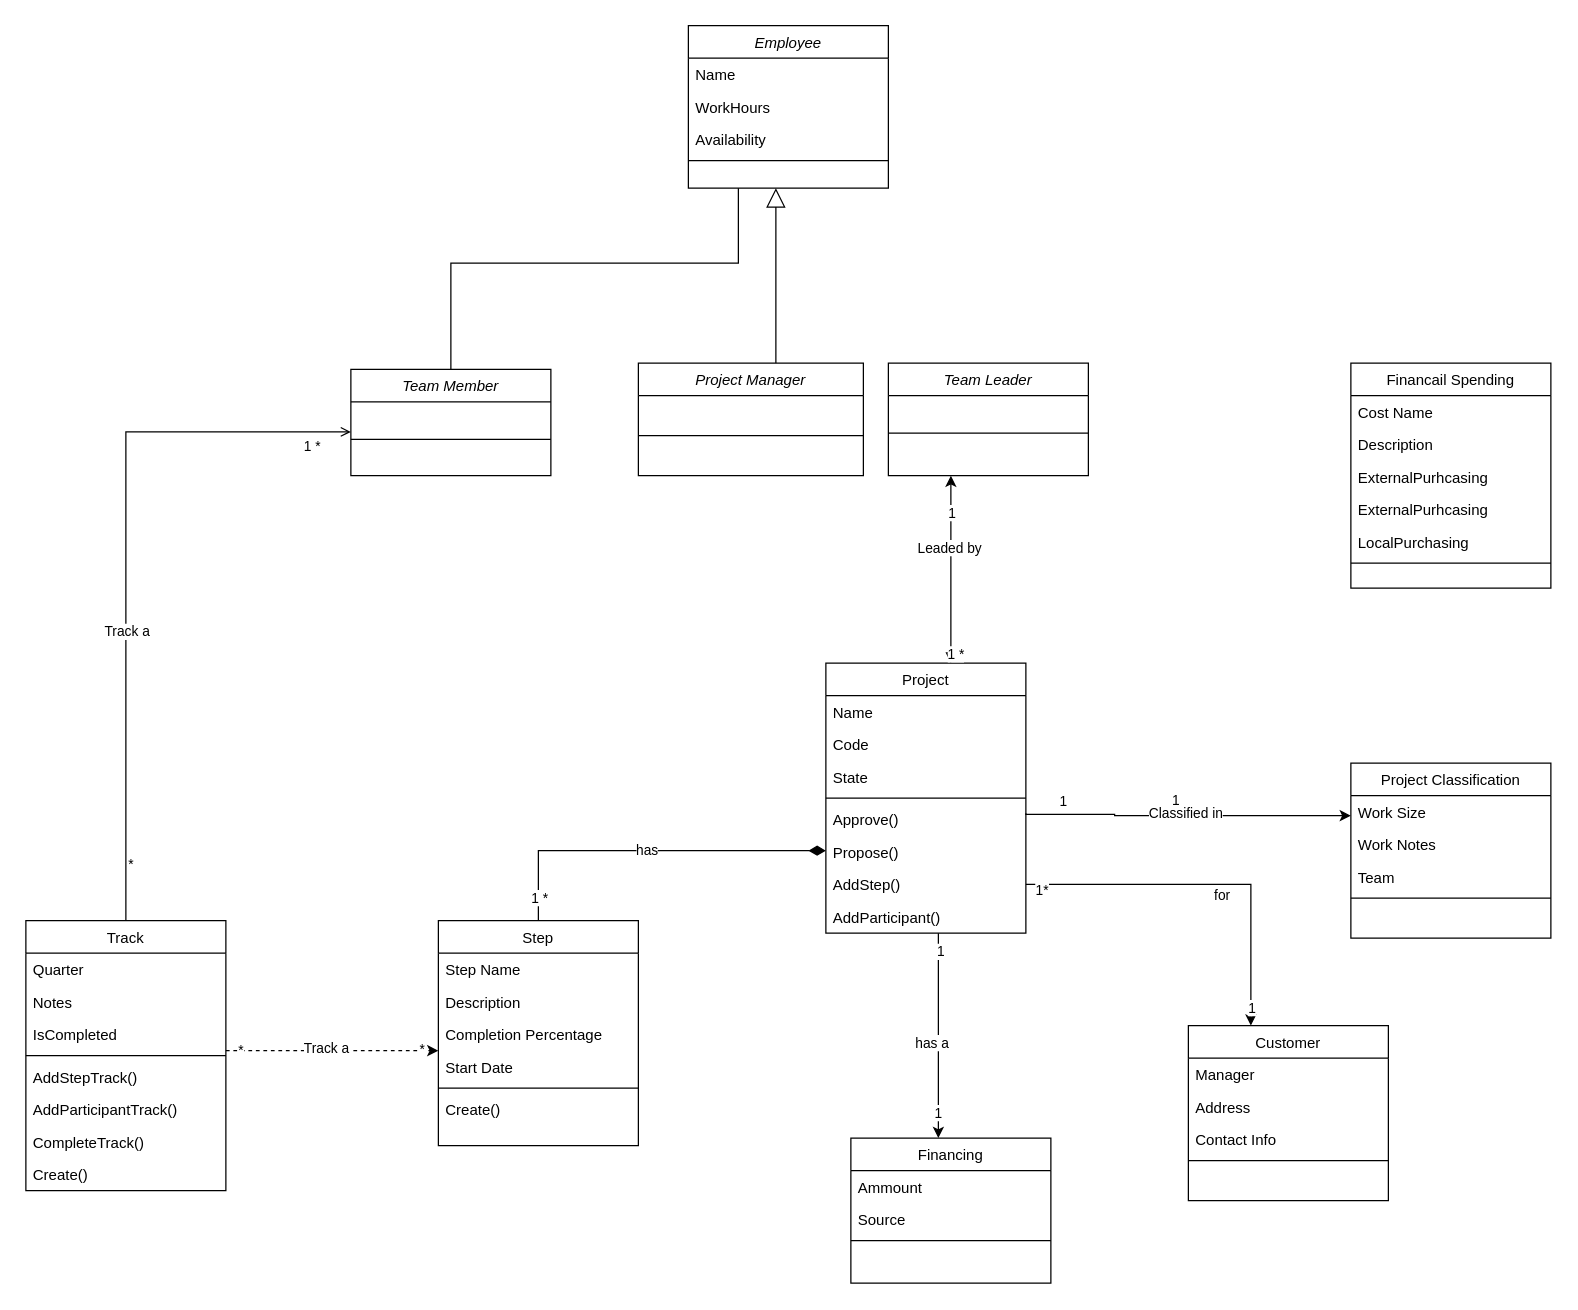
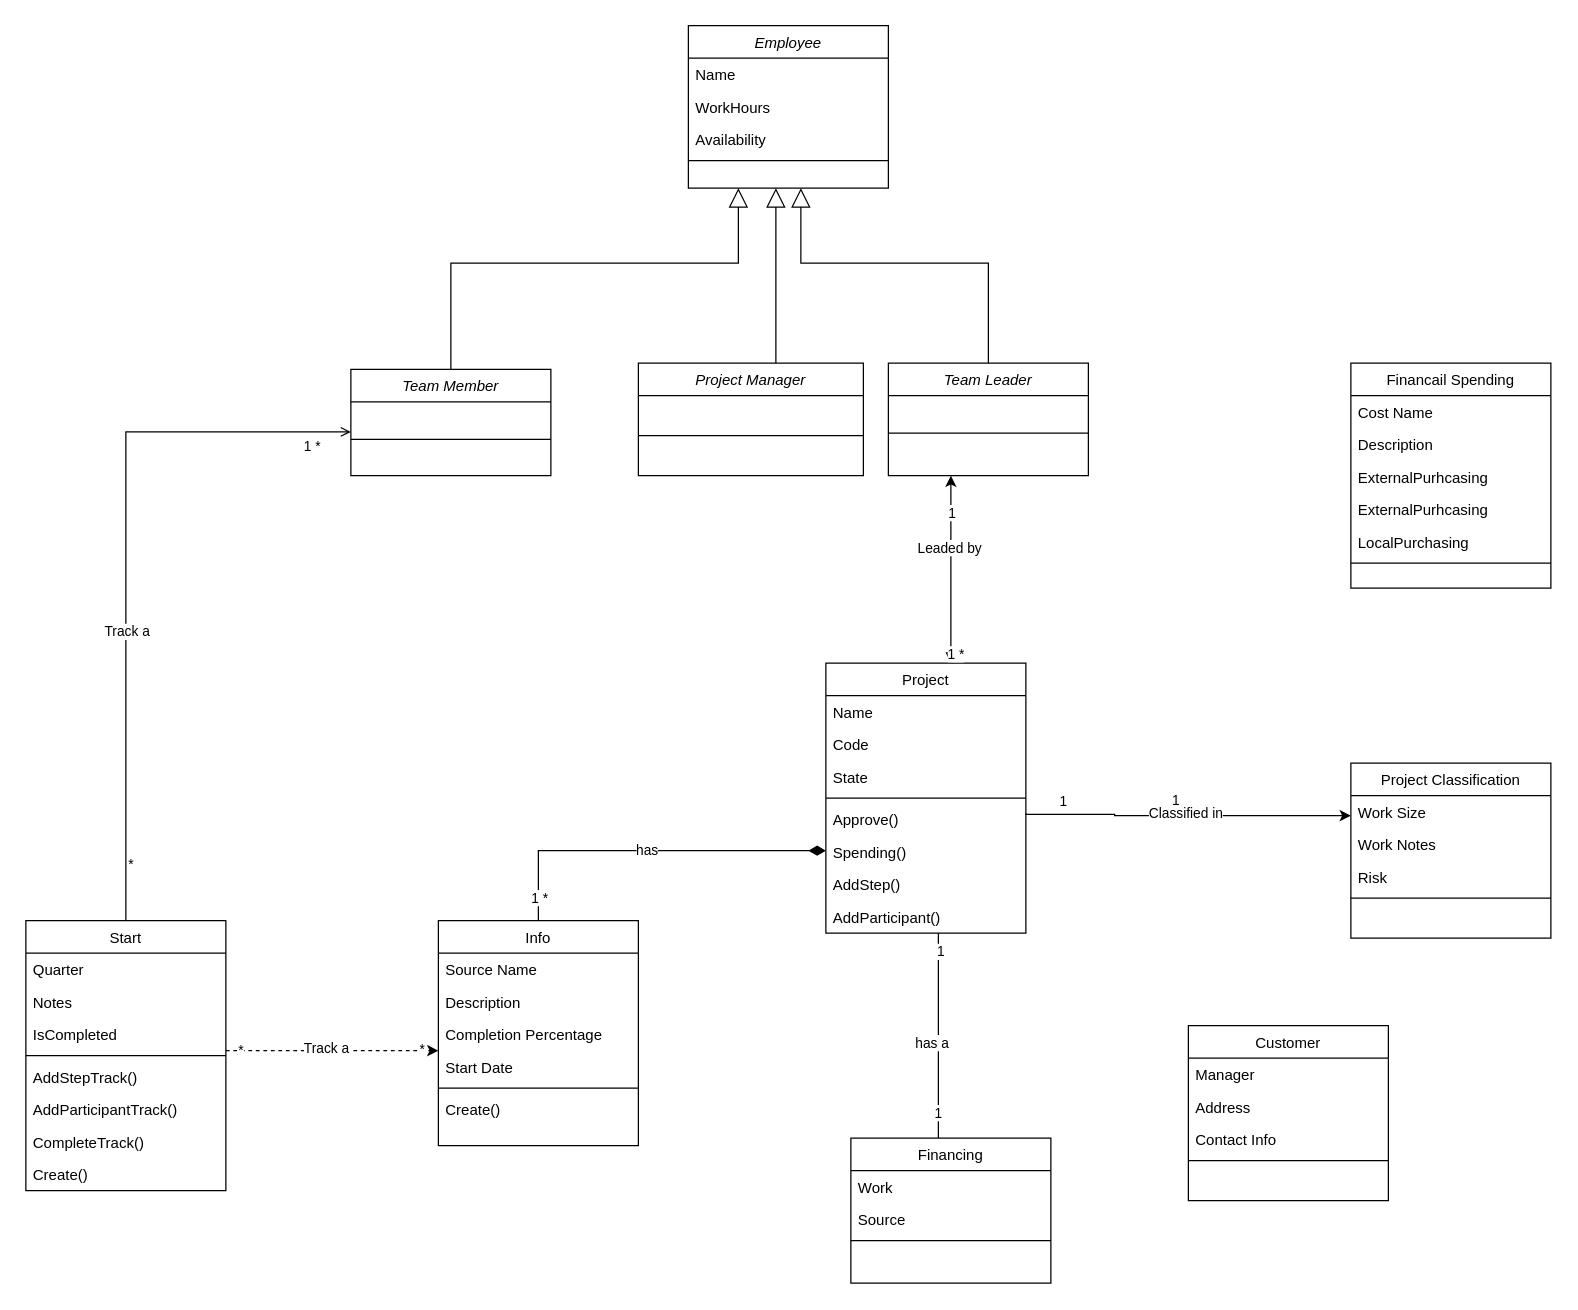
- <mxCell id="79" style="edgeStyle=orthogonalEdgeStyle;rounded=0;orthogonalLoop=1;jettySize=auto;html=1;endArrow=none;endFill=0;endSize=13;exitX=0.5;exitY=0;exitDx=0;exitDy=0;" parent="1" source="75" target="2" edge="1"><mxGeometry relative="1" as="geometry"><mxPoint x="120" y="470" as="sourcePoint" /><mxPoint x="310" y="330" as="targetPoint" /><Array as="points"><mxPoint x="360" y="210" /><mxPoint x="590" y="210" /></Array></mxGeometry></mxCell>
+ <mxCell id="79" style="edgeStyle=orthogonalEdgeStyle;rounded=0;orthogonalLoop=1;jettySize=auto;html=1;endArrow=block;endFill=0;endSize=13;exitX=0.5;exitY=0;exitDx=0;exitDy=0;" parent="1" source="75" target="2" edge="1"><mxGeometry relative="1" as="geometry"><mxPoint x="120" y="470" as="sourcePoint" /><mxPoint x="310" y="330" as="targetPoint" /><Array as="points"><mxPoint x="360" y="210" /><mxPoint x="590" y="210" /></Array></mxGeometry></mxCell>
+ <mxCell id="78" style="edgeStyle=orthogonalEdgeStyle;rounded=0;orthogonalLoop=1;jettySize=auto;html=1;endArrow=block;endFill=0;endSize=13;" parent="1" source="72" target="2" edge="1"><mxGeometry relative="1" as="geometry"><mxPoint x="110" as="sourcePoint" y="460" /><mxPoint x="300" y="320" as="targetPoint" /><Array as="points"><mxPoint x="790" y="210" /><mxPoint x="640" y="210" /></Array></mxGeometry></mxCell>
- <mxCell id="20" value="Propose()" style="text;align=left;verticalAlign=top;spacingLeft=4;spacingRight=4;overflow=hidden;rotatable=0;points=[[0,0.5],[1,0.5]];portConstraint=eastwest;rounded=0;shadow=0;html=0;" parent="14" vertex="1"><mxGeometry y="138" width="160" height="26" as="geometry" /></mxCell>
+ <mxCell id="20" value="Spending()" style="text;align=left;verticalAlign=top;spacingLeft=4;spacingRight=4;overflow=hidden;rotatable=0;points=[[0,0.5],[1,0.5]];portConstraint=eastwest;rounded=0;shadow=0;html=0;" parent="14" vertex="1"><mxGeometry y="138" width="160" height="26" as="geometry" /></mxCell>
- <mxCell id="55" value="Team " style="text;align=left;verticalAlign=top;spacingLeft=4;spacingRight=4;overflow=hidden;rotatable=0;points=[[0,0.5],[1,0.5]];portConstraint=eastwest;rounded=0;shadow=0;html=0;" parent="52" vertex="1"><mxGeometry y="78" width="160" height="26" as="geometry" /></mxCell>
+ <mxCell id="55" value="Risk " style="text;align=left;verticalAlign=top;spacingLeft=4;spacingRight=4;overflow=hidden;rotatable=0;points=[[0,0.5],[1,0.5]];portConstraint=eastwest;rounded=0;shadow=0;html=0;" parent="52" vertex="1"><mxGeometry y="78" width="160" height="26" as="geometry" /></mxCell>
- <mxCell id="83" style="edgeStyle=orthogonalEdgeStyle;rounded=0;orthogonalLoop=1;jettySize=auto;html=1;" parent="1" source="21" target="30" edge="1"><mxGeometry relative="1" as="geometry"><Array as="points"><mxPoint x="1000" y="707" /></Array></mxGeometry></mxCell>
- <mxCell id="84" value="for" style="edgeLabel;html=1;align=center;verticalAlign=middle;resizable=0;points=[];" parent="83" vertex="1" connectable="0"><mxGeometry x="0.064" y="-8" relative="1" as="geometry"><mxPoint as="offset" /></mxGeometry></mxCell>
- <mxCell id="85" value="1*" style="edgeLabel;html=1;align=center;verticalAlign=middle;resizable=0;points=[];" parent="83" vertex="1" connectable="0"><mxGeometry x="-0.919" y="-4" relative="1" as="geometry"><mxPoint as="offset" /></mxGeometry></mxCell>
- <mxCell id="86" value="1" style="edgeLabel;html=1;align=center;verticalAlign=middle;resizable=0;points=[];" parent="83" vertex="1" connectable="0"><mxGeometry x="0.898" relative="1" as="geometry"><mxPoint as="offset" /></mxGeometry></mxCell>
- <mxCell id="43" value="Track" style="swimlane;fontStyle=0;align=center;verticalAlign=top;childLayout=stackLayout;horizontal=1;startSize=26;horizontalStack=0;resizeParent=1;resizeLast=0;collapsible=1;marginBottom=0;rounded=0;shadow=0;strokeWidth=1;" parent="1" vertex="1"><mxGeometry x="20" y="736" width="160" height="216" as="geometry"><mxRectangle x="550" y="140" width="160" height="26" as="alternateBounds" /></mxGeometry></mxCell>
+ <mxCell id="43" value="Start" style="swimlane;fontStyle=0;align=center;verticalAlign=top;childLayout=stackLayout;horizontal=1;startSize=26;horizontalStack=0;resizeParent=1;resizeLast=0;collapsible=1;marginBottom=0;rounded=0;shadow=0;strokeWidth=1;" parent="1" vertex="1"><mxGeometry x="20" y="736" width="160" height="216" as="geometry"><mxRectangle x="550" y="140" width="160" height="26" as="alternateBounds" /></mxGeometry></mxCell>
- <mxCell id="23" value="Step" style="swimlane;fontStyle=0;align=center;verticalAlign=top;childLayout=stackLayout;horizontal=1;startSize=26;horizontalStack=0;resizeParent=1;resizeLast=0;collapsible=1;marginBottom=0;rounded=0;shadow=0;strokeWidth=1;" parent="1" vertex="1"><mxGeometry x="350" y="736" width="160" height="180" as="geometry"><mxRectangle x="550" y="140" width="160" height="26" as="alternateBounds" /></mxGeometry></mxCell>
+ <mxCell id="23" value="Info" style="swimlane;fontStyle=0;align=center;verticalAlign=top;childLayout=stackLayout;horizontal=1;startSize=26;horizontalStack=0;resizeParent=1;resizeLast=0;collapsible=1;marginBottom=0;rounded=0;shadow=0;strokeWidth=1;" parent="1" vertex="1"><mxGeometry x="350" y="736" width="160" height="180" as="geometry"><mxRectangle x="550" y="140" width="160" height="26" as="alternateBounds" /></mxGeometry></mxCell>
- <mxCell id="24" value="Step Name" style="text;align=left;verticalAlign=top;spacingLeft=4;spacingRight=4;overflow=hidden;rotatable=0;points=[[0,0.5],[1,0.5]];portConstraint=eastwest;" parent="23" vertex="1"><mxGeometry y="26" width="160" height="26" as="geometry" /></mxCell>
+ <mxCell id="24" value="Source Name" style="text;align=left;verticalAlign=top;spacingLeft=4;spacingRight=4;overflow=hidden;rotatable=0;points=[[0,0.5],[1,0.5]];portConstraint=eastwest;" parent="23" vertex="1"><mxGeometry y="26" width="160" height="26" as="geometry" /></mxCell>
- <mxCell id="10" style="edgeStyle=orthogonalEdgeStyle;rounded=0;orthogonalLoop=1;jettySize=auto;html=1;" parent="1" source="14" target="64" edge="1"><mxGeometry relative="1" as="geometry"><Array as="points"><mxPoint x="750" y="790" /><mxPoint x="750" y="790" /></Array></mxGeometry></mxCell>
+ <mxCell id="10" style="edgeStyle=orthogonalEdgeStyle;rounded=0;orthogonalLoop=1;jettySize=auto;html=1;endArrow=none;" parent="1" source="14" target="64" edge="1"><mxGeometry relative="1" as="geometry"><Array as="points"><mxPoint x="750" y="790" /><mxPoint x="750" y="790" /></Array></mxGeometry></mxCell>
- <mxCell id="65" value="Ammount" style="text;align=left;verticalAlign=top;spacingLeft=4;spacingRight=4;overflow=hidden;rotatable=0;points=[[0,0.5],[1,0.5]];portConstraint=eastwest;" parent="64" vertex="1"><mxGeometry y="26" width="160" height="26" as="geometry" /></mxCell>
+ <mxCell id="65" value="Work" style="text;align=left;verticalAlign=top;spacingLeft=4;spacingRight=4;overflow=hidden;rotatable=0;points=[[0,0.5],[1,0.5]];portConstraint=eastwest;" parent="64" vertex="1"><mxGeometry y="26" width="160" height="26" as="geometry" /></mxCell>
